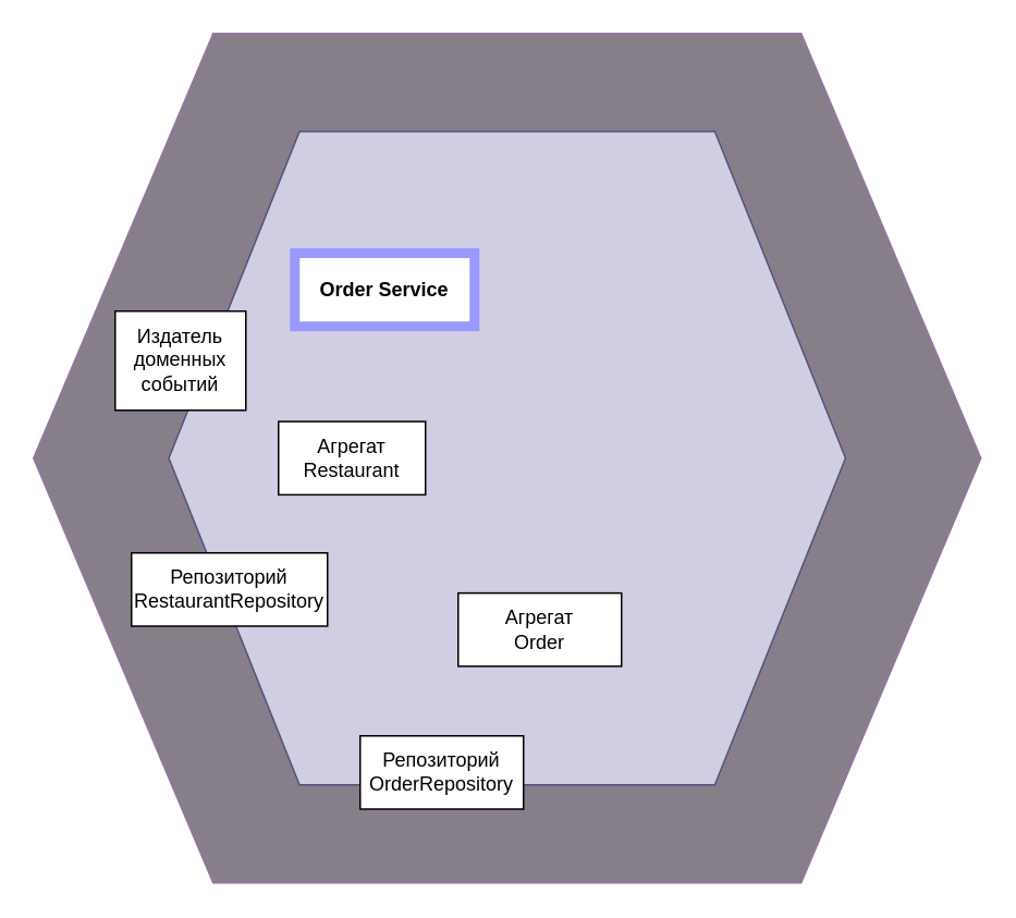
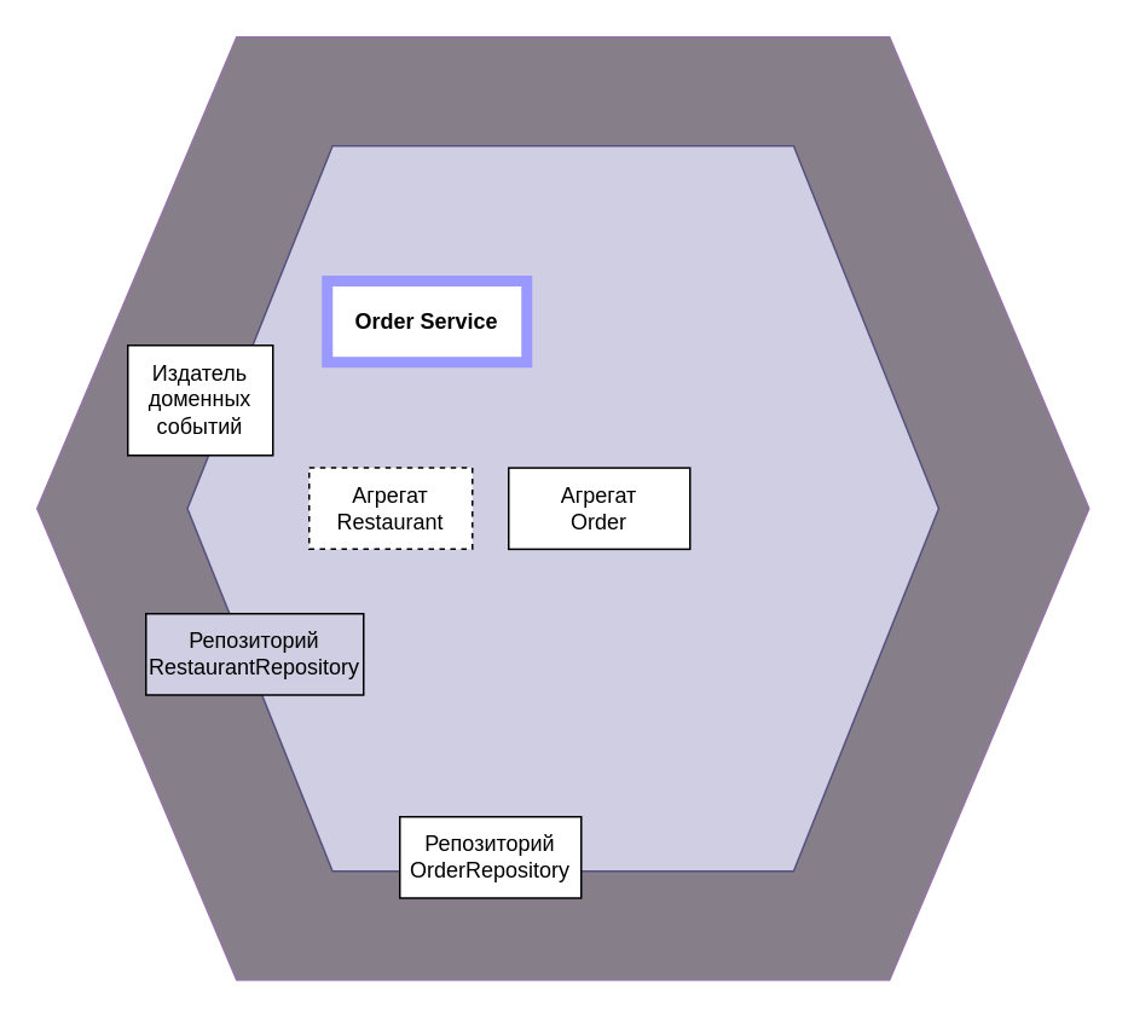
- <mxCell id="6" value="Агрегат&lt;br&gt;Restaurant" style="rounded=0;whiteSpace=wrap;html=1;strokeWidth=1;align=center;" vertex="1" parent="2"><mxGeometry x="150" y="237.58" width="90" height="44.83" as="geometry" /></mxCell>
+ <mxCell id="6" value="Агрегат&lt;br&gt;Restaurant" style="rounded=0;whiteSpace=wrap;html=1;strokeWidth=1;align=center;dashed=1;" vertex="1" parent="2"><mxGeometry x="150" y="237.58" width="90" height="44.83" as="geometry" /></mxCell>
- <mxCell id="8" value="Репозиторий&lt;br&gt;RestaurantRepository" style="rounded=0;whiteSpace=wrap;html=1;strokeWidth=1;align=center;" vertex="1" parent="2"><mxGeometry x="60" y="318" width="120" height="44.83" as="geometry" /></mxCell>
+ <mxCell id="8" value="Репозиторий&lt;br&gt;RestaurantRepository" style="rounded=0;whiteSpace=wrap;html=1;strokeWidth=1;align=center;fillColor=#d0cee2;" vertex="1" parent="2"><mxGeometry x="60" y="318" width="120" height="44.83" as="geometry" /></mxCell>
- <mxCell id="7" value="Агрегат&lt;br&gt;Order" style="rounded=0;whiteSpace=wrap;html=1;strokeWidth=1;align=center;" vertex="1" parent="2"><mxGeometry x="260" y="342.58" width="100" height="44.83" as="geometry" /></mxCell>
+ <mxCell id="7" value="Агрегат&lt;br&gt;Order" style="rounded=0;whiteSpace=wrap;html=1;strokeWidth=1;align=center;" vertex="1" parent="2"><mxGeometry x="260" y="237.58" width="100" height="44.83" as="geometry" /></mxCell>
